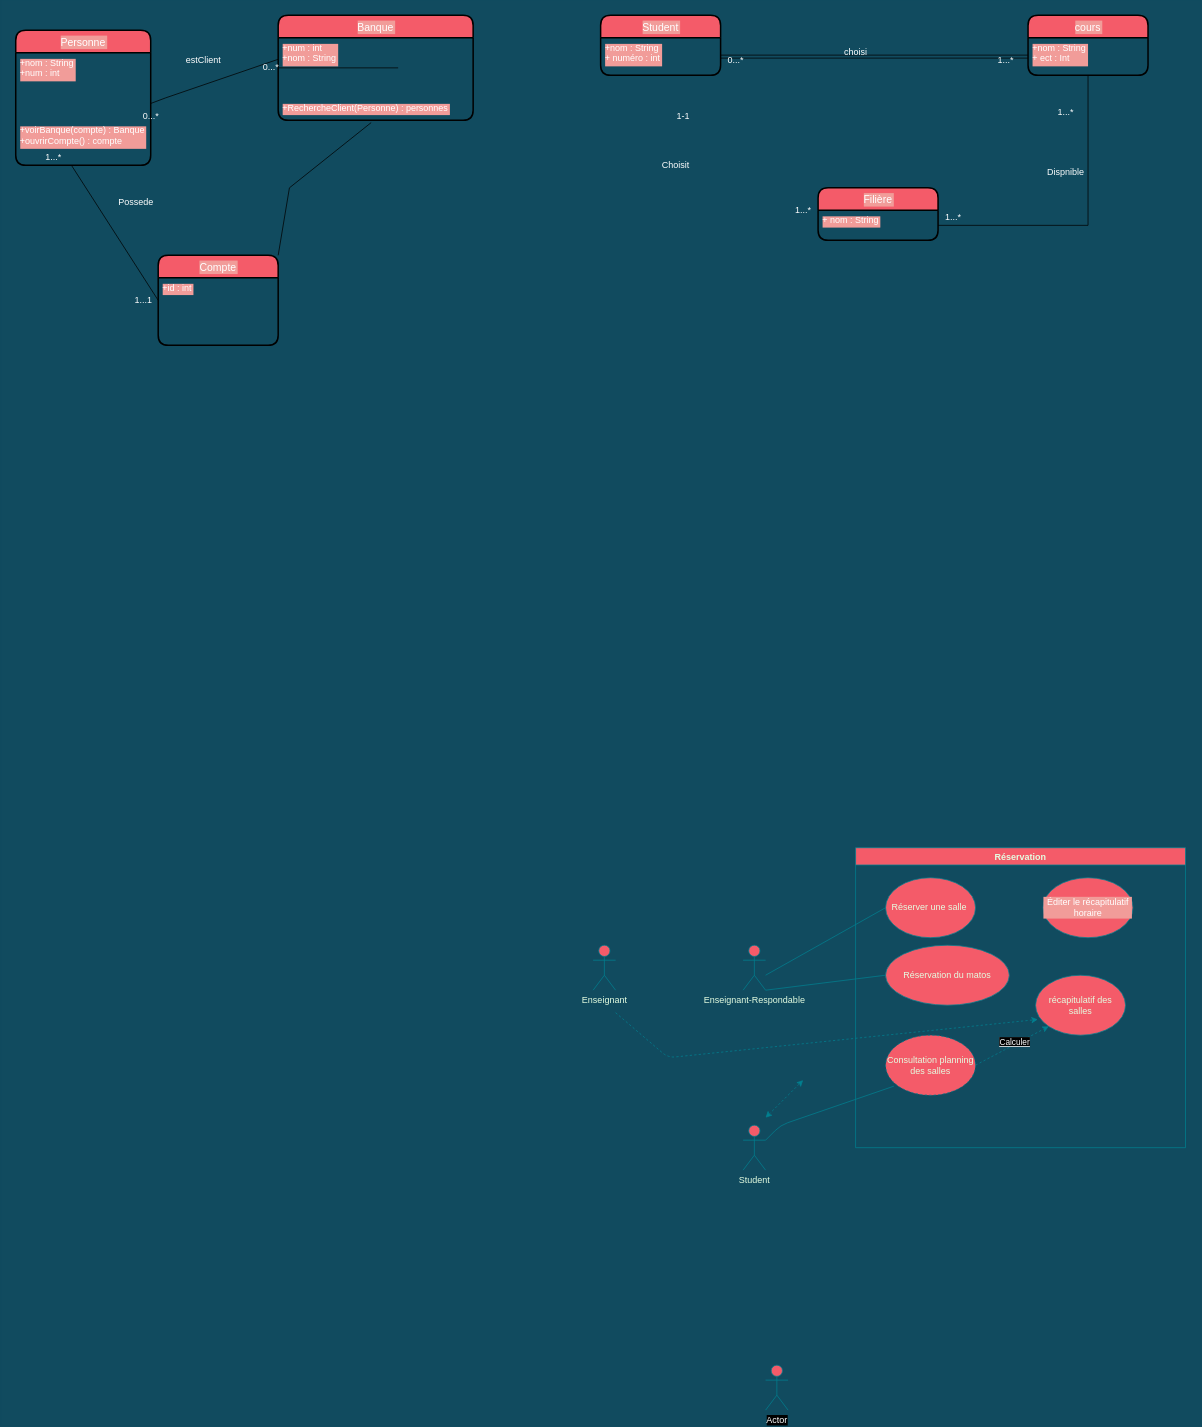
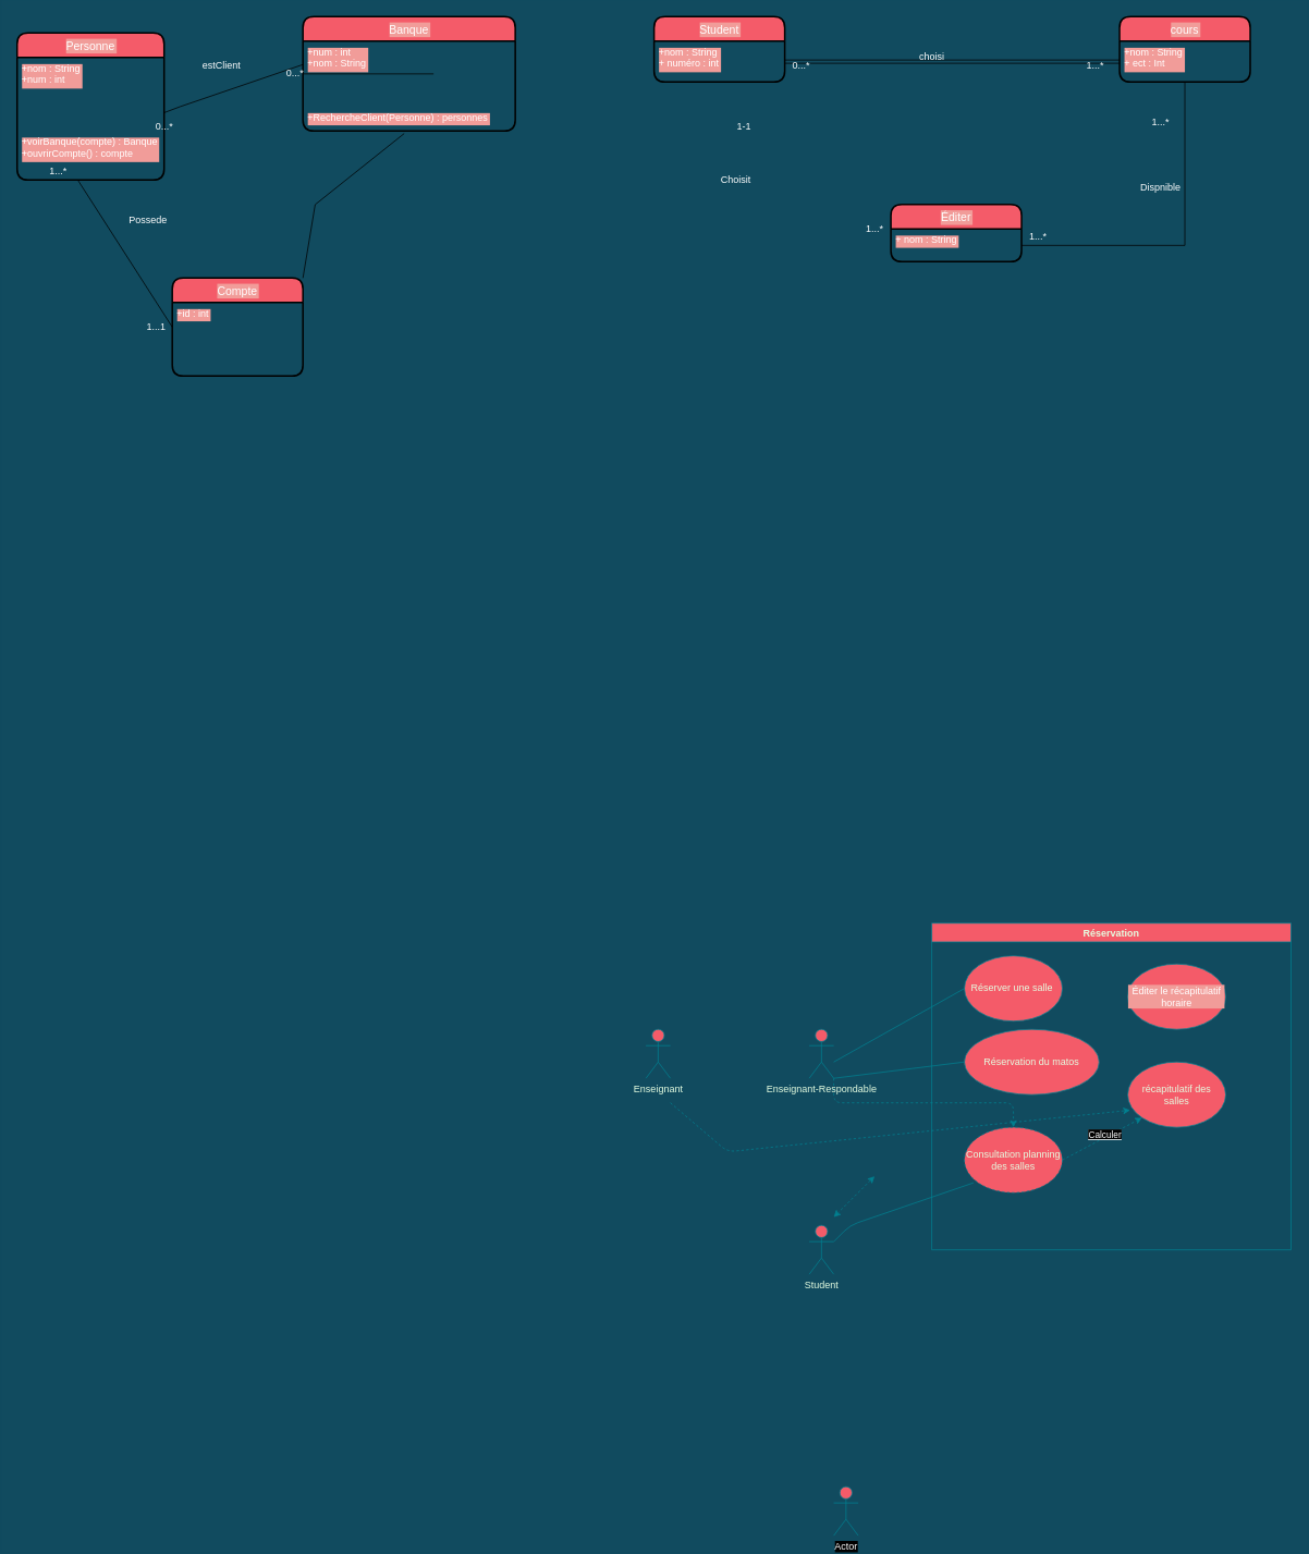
- <mxCell id="22" value="Filière" style="swimlane;childLayout=stackLayout;horizontal=1;startSize=30;horizontalStack=0;rounded=1;fontSize=14;fontStyle=0;strokeWidth=2;resizeParent=0;resizeLast=1;shadow=0;dashed=0;align=center;labelBackgroundColor=#F19C99;sketch=0;fontColor=#FFFFFF;fillColor=#F45B69;" vertex="1" parent="1"><mxGeometry x="1090" y="250" width="160" height="70" as="geometry" /></mxCell>
+ <mxCell id="22" value="Éditer" style="swimlane;childLayout=stackLayout;horizontal=1;startSize=30;horizontalStack=0;rounded=1;fontSize=14;fontStyle=0;strokeWidth=2;resizeParent=0;resizeLast=1;shadow=0;dashed=0;align=center;labelBackgroundColor=#F19C99;sketch=0;fontColor=#FFFFFF;fillColor=#F45B69;" vertex="1" parent="1"><mxGeometry x="1090" y="250" width="160" height="70" as="geometry" /></mxCell>
- <mxCell id="14" value="&lt;span style=&quot;&quot;&gt;Éditer le récapitulatif horaire&lt;/span&gt;" style="ellipse;whiteSpace=wrap;html=1;rounded=0;labelBackgroundColor=#F19C99;sketch=0;fontColor=#FFFFFF;strokeColor=#028090;fillColor=#F45B69;" vertex="1" parent="6"><mxGeometry x="250" y="40" width="120" height="80" as="geometry" /></mxCell>
+ <mxCell id="14" value="&lt;span style=&quot;&quot;&gt;Éditer le récapitulatif horaire&lt;/span&gt;" style="ellipse;whiteSpace=wrap;html=1;rounded=0;labelBackgroundColor=#F19C99;sketch=0;fontColor=#FFFFFF;strokeColor=#028090;fillColor=#F45B69;" vertex="1" parent="6"><mxGeometry x="240" y="50" width="120" height="80" as="geometry" /></mxCell>
+ <mxCell id="3" style="edgeStyle=orthogonalEdgeStyle;curved=0;rounded=1;sketch=0;orthogonalLoop=1;jettySize=auto;html=1;exitX=1;exitY=1;exitDx=0;exitDy=0;exitPerimeter=0;dashed=1;fontColor=#FFFFFF;strokeColor=#028090;fillColor=#F45B69;" edge="1" parent="1" source="4" target="10"><mxGeometry relative="1" as="geometry" /></mxCell>
